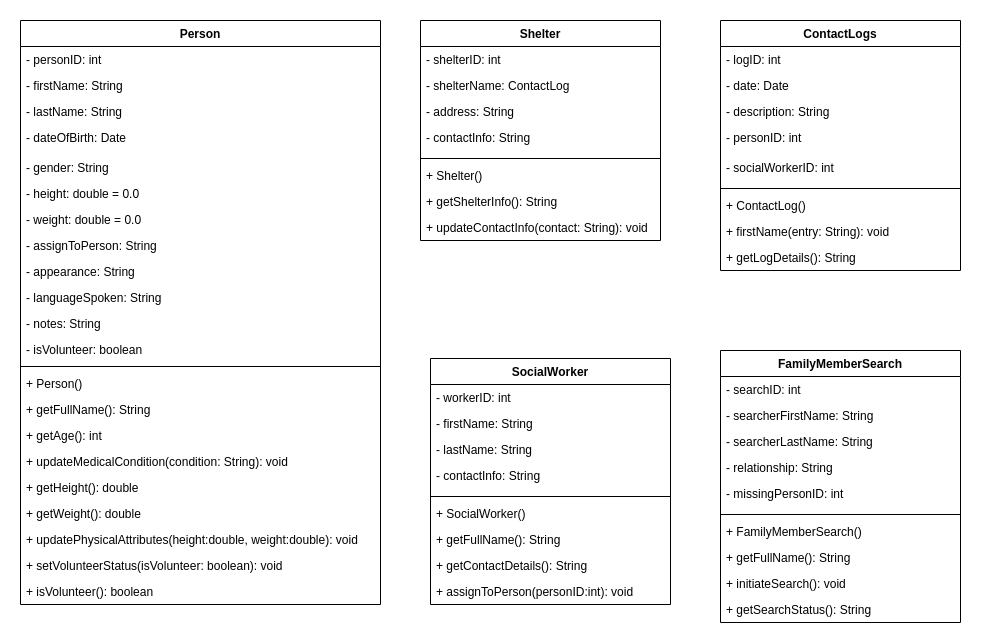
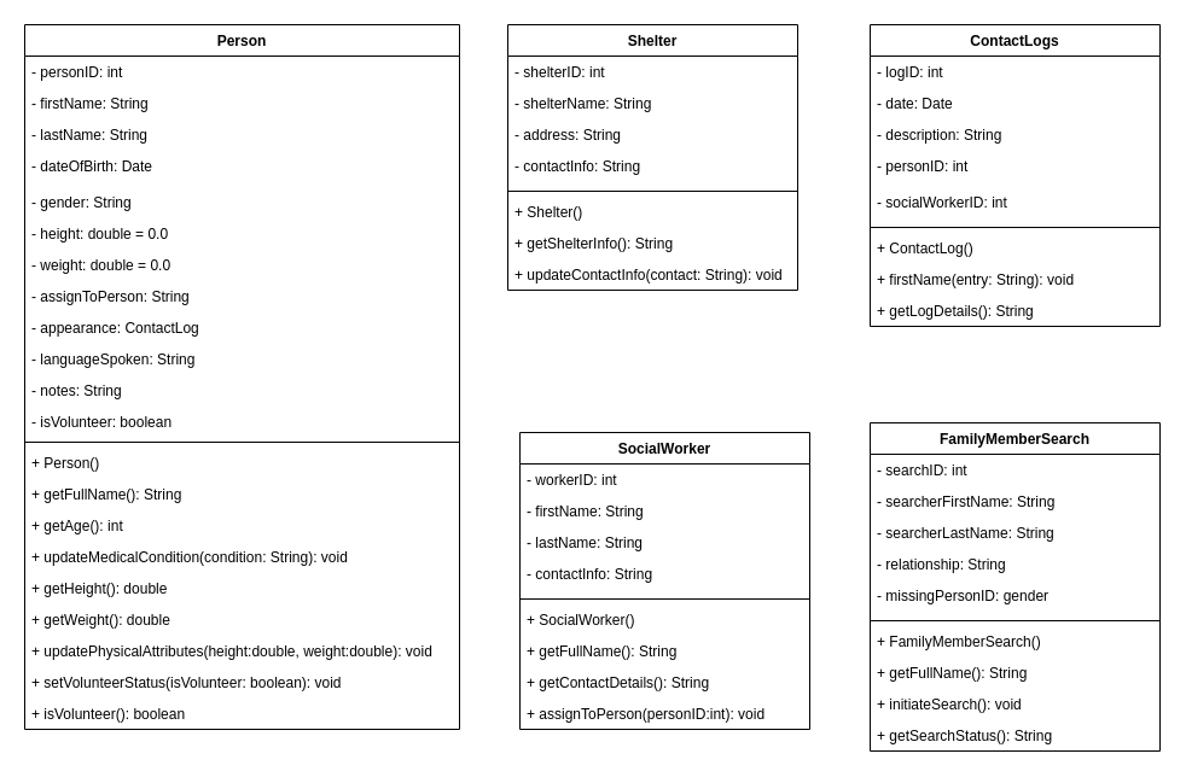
- <mxCell id="27" value="- shelterName: ContactLog" style="text;strokeColor=none;fillColor=none;align=left;verticalAlign=top;spacingLeft=4;spacingRight=4;overflow=hidden;rotatable=0;points=[[0,0.5],[1,0.5]];portConstraint=eastwest;" vertex="1" parent="25"><mxGeometry y="52" width="240" height="26" as="geometry" /></mxCell>
+ <mxCell id="27" value="- shelterName: String" style="text;strokeColor=none;fillColor=none;align=left;verticalAlign=top;spacingLeft=4;spacingRight=4;overflow=hidden;rotatable=0;points=[[0,0.5],[1,0.5]];portConstraint=eastwest;" vertex="1" parent="25"><mxGeometry y="52" width="240" height="26" as="geometry" /></mxCell>
- <mxCell id="11" value="- appearance: String" style="text;strokeColor=none;fillColor=none;align=left;verticalAlign=top;spacingLeft=4;spacingRight=4;overflow=hidden;rotatable=0;points=[[0,0.5],[1,0.5]];portConstraint=eastwest;" parent="2" vertex="1"><mxGeometry y="238" width="360" height="26" as="geometry" /></mxCell>
+ <mxCell id="11" value="- appearance: ContactLog" style="text;strokeColor=none;fillColor=none;align=left;verticalAlign=top;spacingLeft=4;spacingRight=4;overflow=hidden;rotatable=0;points=[[0,0.5],[1,0.5]];portConstraint=eastwest;" parent="2" vertex="1"><mxGeometry y="238" width="360" height="26" as="geometry" /></mxCell>
- <mxCell id="59" value="- missingPersonID: int" style="text;strokeColor=none;fillColor=none;align=left;verticalAlign=top;spacingLeft=4;spacingRight=4;overflow=hidden;rotatable=0;points=[[0,0.5],[1,0.5]];portConstraint=eastwest;" vertex="1" parent="54"><mxGeometry y="130" width="240" height="30" as="geometry" /></mxCell>
+ <mxCell id="59" value="- missingPersonID: gender" style="text;strokeColor=none;fillColor=none;align=left;verticalAlign=top;spacingLeft=4;spacingRight=4;overflow=hidden;rotatable=0;points=[[0,0.5],[1,0.5]];portConstraint=eastwest;" vertex="1" parent="54"><mxGeometry y="130" width="240" height="30" as="geometry" /></mxCell>
